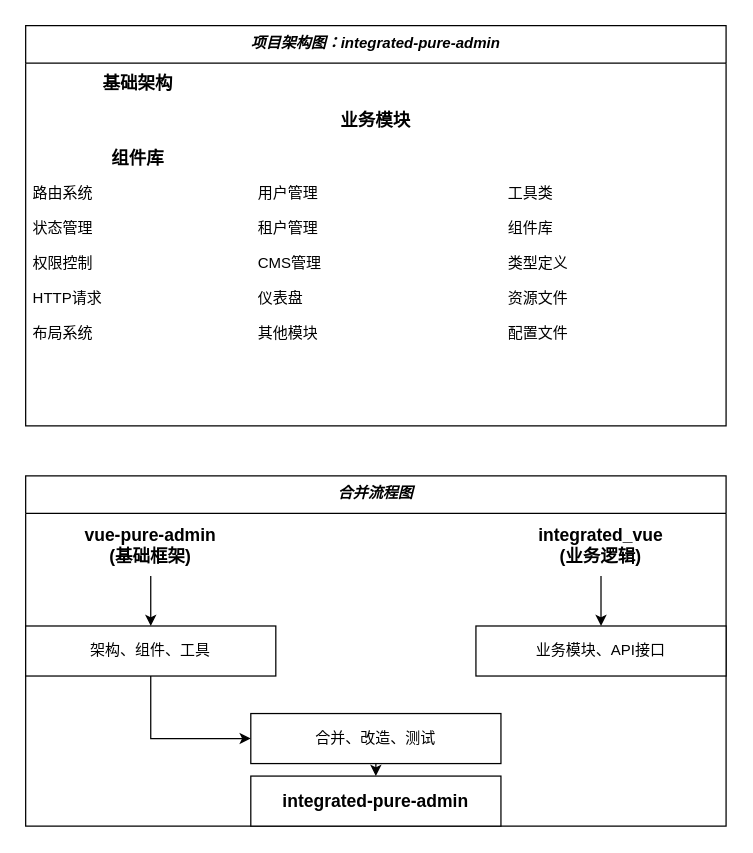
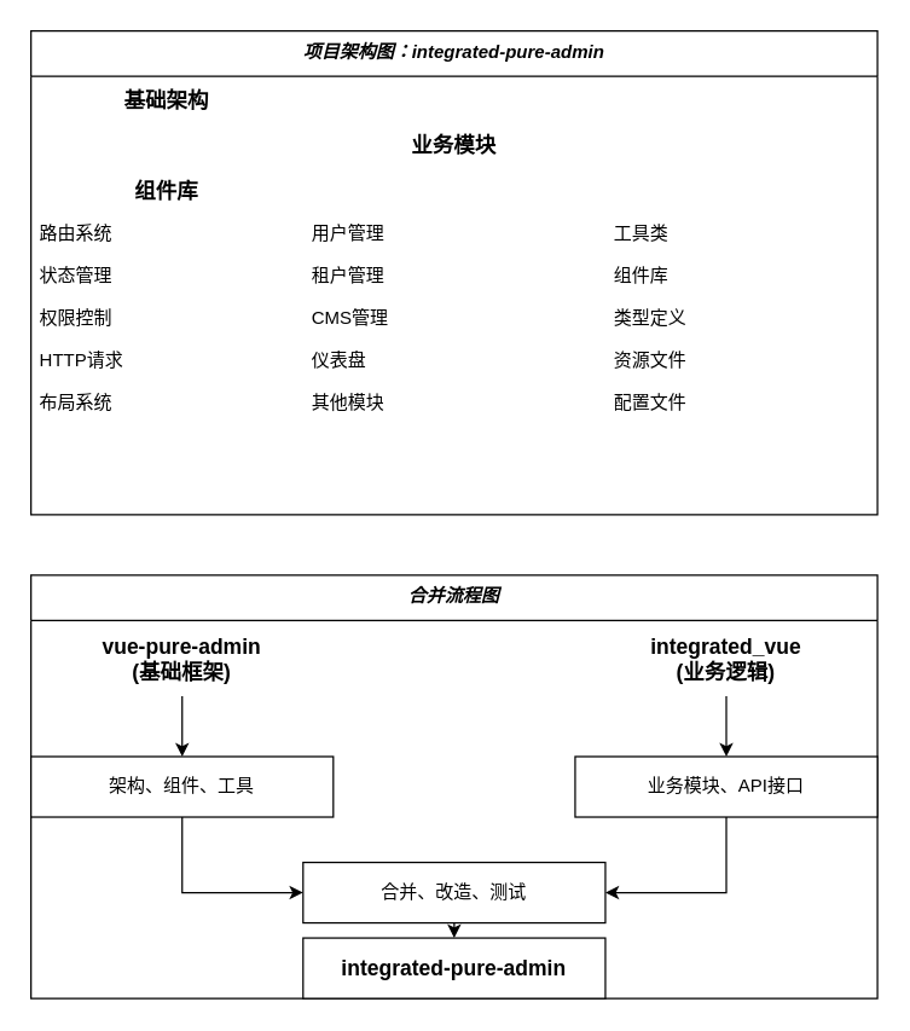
+ <mxCell id="19" value="" style="endArrow=classic;html=1;rounded=0;entryX=1;entryY=0.5;entryDx=0;entryDy=0;exitX=0.5;exitY=1;exitDx=0;exitDy=0;fontSize=12;" parent="9" source="13" target="14" edge="1"><mxGeometry width="50" height="50" relative="1" as="geometry"><mxPoint x="180" y="270" as="sourcePoint" /><mxPoint x="230" y="220" as="targetPoint" /><Array as="points"><mxPoint x="460" y="210" /></Array></mxGeometry></mxCell>
